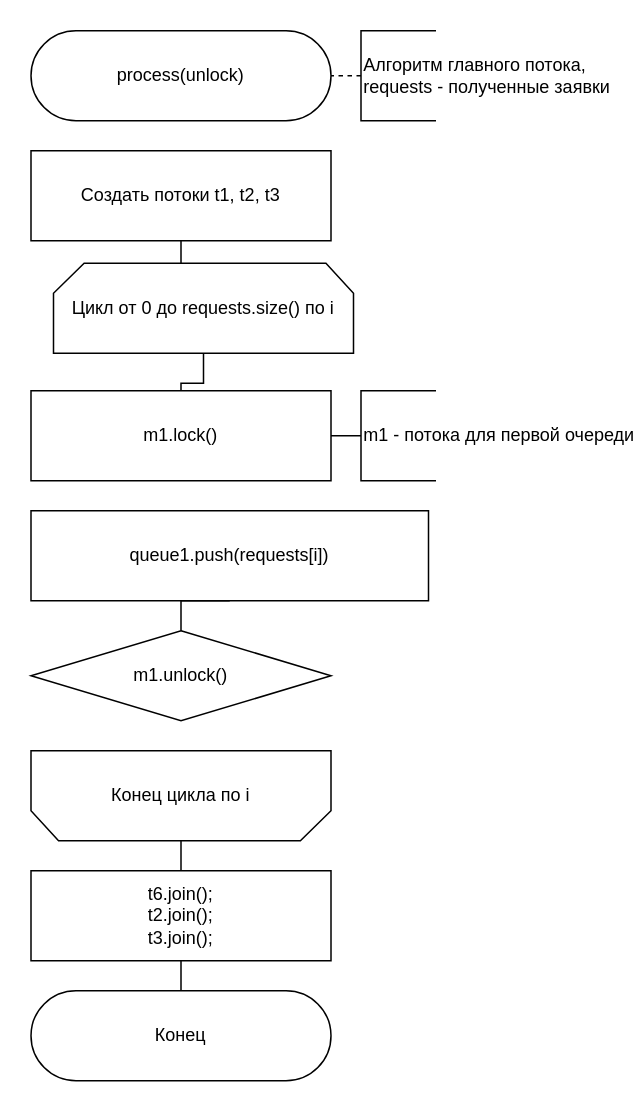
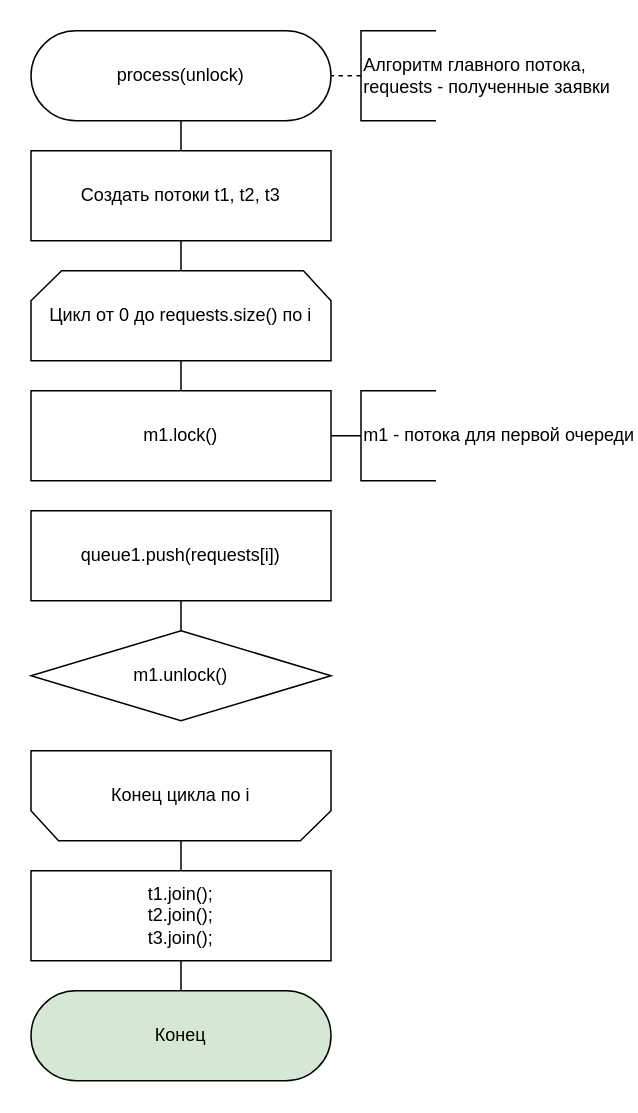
+ <mxCell id="2" value="" style="edgeStyle=orthogonalEdgeStyle;rounded=0;orthogonalLoop=1;jettySize=auto;html=1;endArrow=none;" edge="1" parent="1" source="3" target="7"><mxGeometry relative="1" as="geometry" /></mxCell>
- <mxCell id="9" value="Цикл от 0 до requests.size() по i" style="strokeWidth=1;html=1;shape=stencil(rZVNb4MwDIZ/Ta5VIFoFxynrTlUvPeycUndEhQQF2q7/vikuGh+DMa8SB/wa3gcbW2FClqkqgIXcqByYeGNhuLa28MJa57ryob9NMbHkGF4wjCMMVVlAUqF2Vk6rXQaYKStnj3DR++rhoE0KDl3FivFX/8z9EjKxxngTbU3ZybTy3kxp49/lX2jGFy+IuT5ijApPyKEC11G/y9ugwMJ3MimYR9oSSN2KGu5vpI+/kwIaaUXpXp8VzIRtCHXxBQ97uDiayduSeDG1OlIvm60jVDfCE9IrYwso5E4lx09nT2b/41cW6r7cg0STzu0ZWkPXm++pBjQOmTYthyj+r0OvgU+wWBIs+JMdKGVQ/kaS2RImhtbrg4mo1ZExEvJgHUzM10FnGZ4jY6M7MKhVPNdq4QY=);whiteSpace=wrap;" vertex="1" parent="1"><mxGeometry x="35" y="175" width="200" height="60" as="geometry" /></mxCell>
+ <mxCell id="9" value="Цикл от 0 до requests.size() по i" style="strokeWidth=1;html=1;shape=stencil(rZVNb4MwDIZ/Ta5VIFoFxynrTlUvPeycUndEhQQF2q7/vikuGh+DMa8SB/wa3gcbW2FClqkqgIXcqByYeGNhuLa28MJa57ryob9NMbHkGF4wjCMMVVlAUqF2Vk6rXQaYKStnj3DR++rhoE0KDl3FivFX/8z9EjKxxngTbU3ZybTy3kxp49/lX2jGFy+IuT5ijApPyKEC11G/y9ugwMJ3MimYR9oSSN2KGu5vpI+/kwIaaUXpXp8VzIRtCHXxBQ97uDiayduSeDG1OlIvm60jVDfCE9IrYwso5E4lx09nT2b/41cW6r7cg0STzu0ZWkPXm++pBjQOmTYthyj+r0OvgU+wWBIs+JMdKGVQ/kaS2RImhtbrg4mo1ZExEvJgHUzM10FnGZ4jY6M7MKhVPNdq4QY=);whiteSpace=wrap;" vertex="1" parent="1"><mxGeometry x="20" y="180" width="200" height="60" as="geometry" /></mxCell>
- <mxCell id="13" value="queue1.push(requests[i]&lt;span style=&quot;color: #d6bb9a&quot;&gt;&lt;/span&gt;)" style="rounded=0;whiteSpace=wrap;html=1;" vertex="1" parent="1"><mxGeometry x="20" y="340" width="265" height="60" as="geometry" /></mxCell>
+ <mxCell id="13" value="queue1.push(requests[i]&lt;span style=&quot;color: #d6bb9a&quot;&gt;&lt;/span&gt;)" style="rounded=0;whiteSpace=wrap;html=1;" vertex="1" parent="1"><mxGeometry x="20" y="340" width="200" height="60" as="geometry" /></mxCell>
- <mxCell id="18" value="t6.join();&lt;br&gt;t2.join();&lt;br&gt;t3.join();" style="rounded=0;whiteSpace=wrap;html=1;" vertex="1" parent="1"><mxGeometry x="20" y="580" width="200" height="60" as="geometry" /></mxCell>
+ <mxCell id="18" value="t1.join();&lt;br&gt;t2.join();&lt;br&gt;t3.join();" style="rounded=0;whiteSpace=wrap;html=1;" vertex="1" parent="1"><mxGeometry x="20" y="580" width="200" height="60" as="geometry" /></mxCell>
- <mxCell id="19" value="Конец" style="rounded=1;whiteSpace=wrap;html=1;arcSize=50;" vertex="1" parent="1"><mxGeometry x="20" y="660" width="200" height="60" as="geometry" /></mxCell>
+ <mxCell id="19" value="Конец" style="rounded=1;whiteSpace=wrap;html=1;arcSize=50;fillColor=#d5e8d4;" vertex="1" parent="1"><mxGeometry x="20" y="660" width="200" height="60" as="geometry" /></mxCell>
